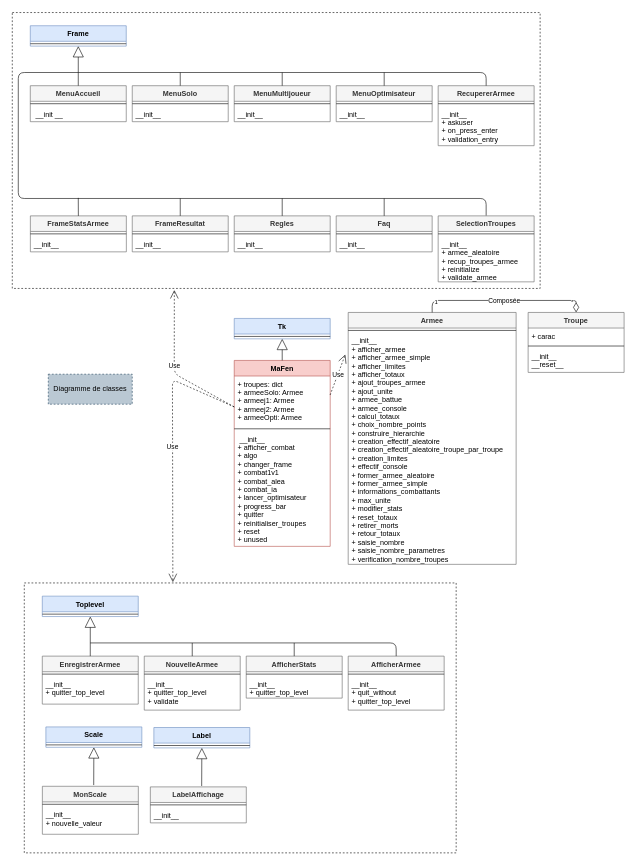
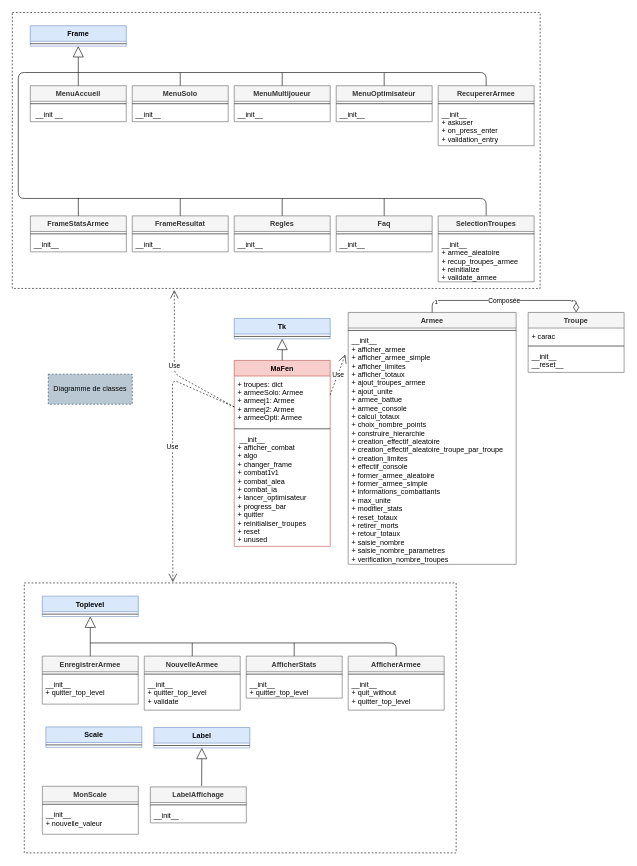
- <mxCell id="74" value="&lt;div&gt;&lt;br&gt;&lt;/div&gt;&lt;div&gt;&lt;br&gt;&lt;/div&gt;" style="endArrow=block;endSize=16;endFill=0;html=1;strokeWidth=1;entryX=0.5;entryY=1;entryDx=0;entryDy=0;exitX=0.535;exitY=-0.025;exitDx=0;exitDy=0;exitPerimeter=0;" parent="1" source="57" target="72" edge="1"><mxGeometry x="0.271" width="160" relative="1" as="geometry"><mxPoint x="269.833" y="1260.833" as="sourcePoint" /><mxPoint x="269.833" y="1195" as="targetPoint" /><Array as="points" /><mxPoint as="offset" /></mxGeometry></mxCell>
